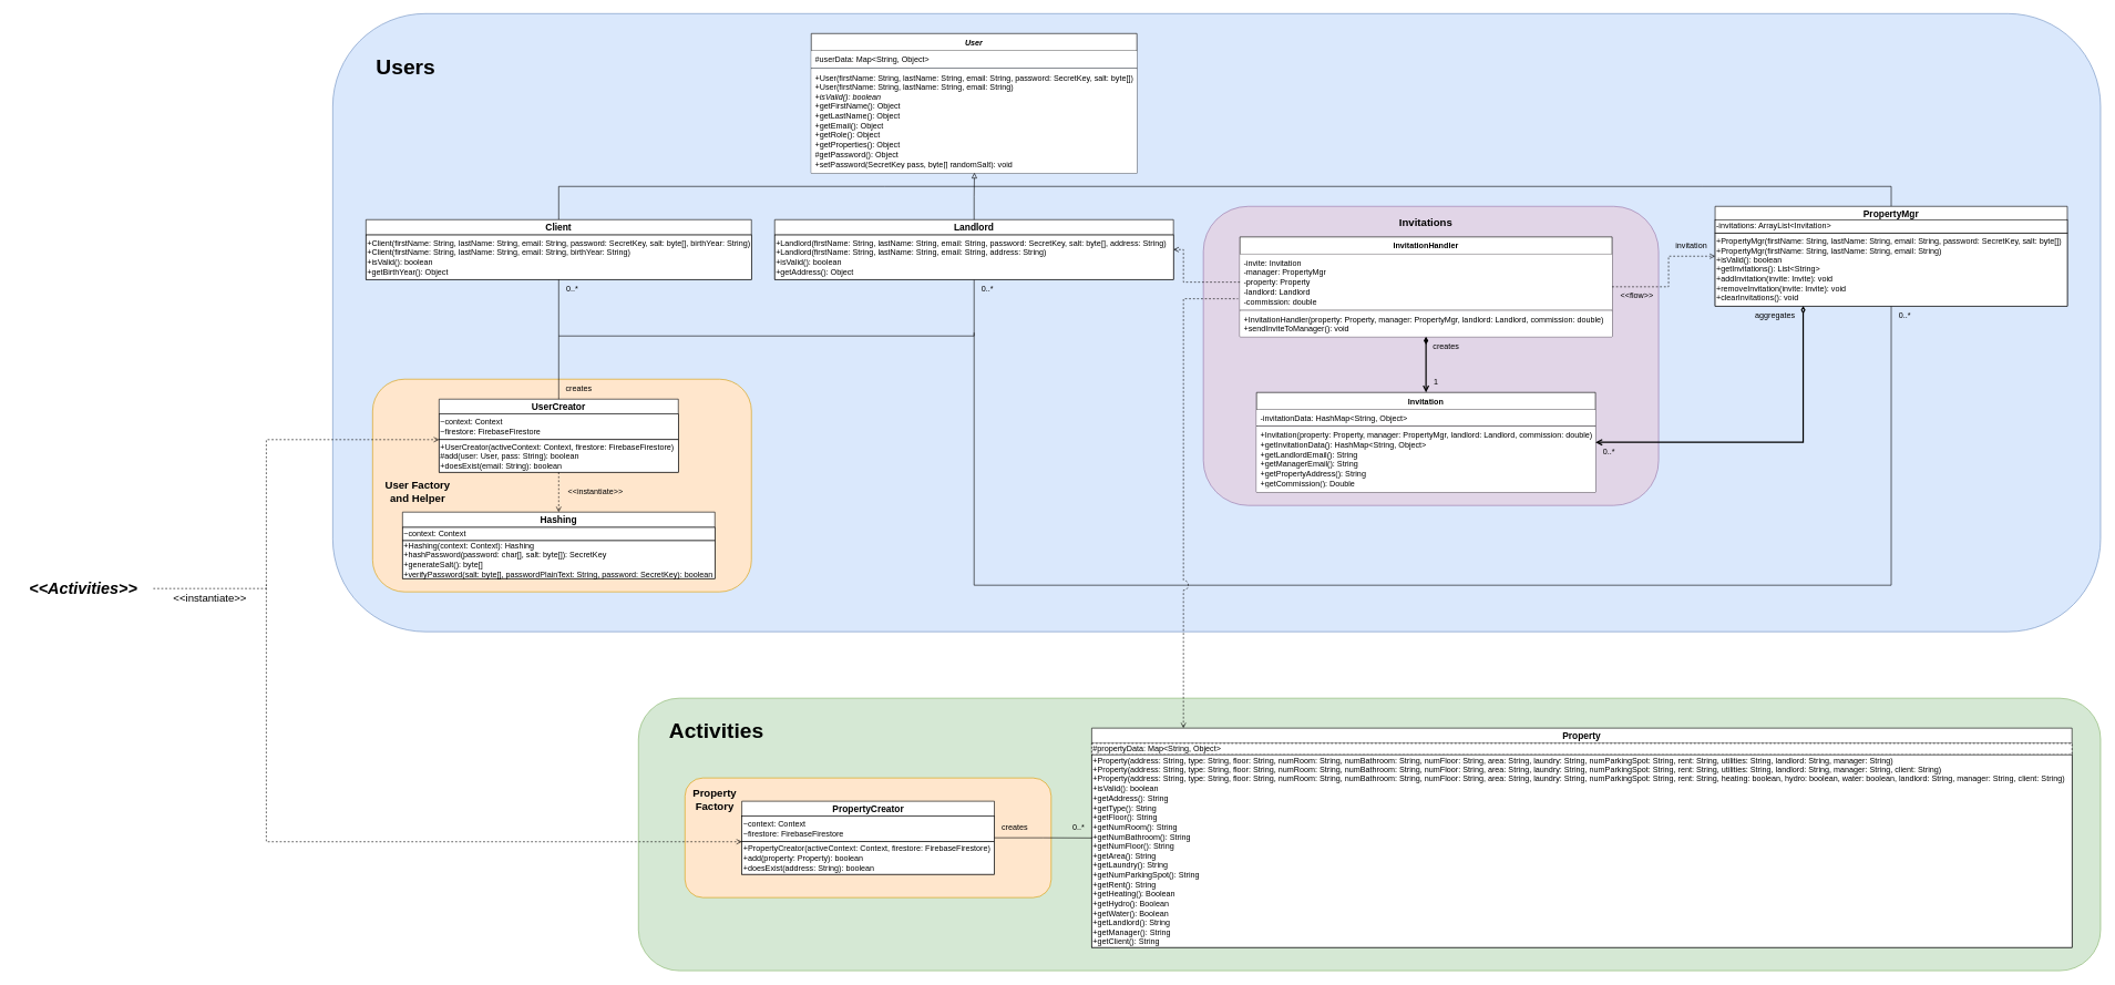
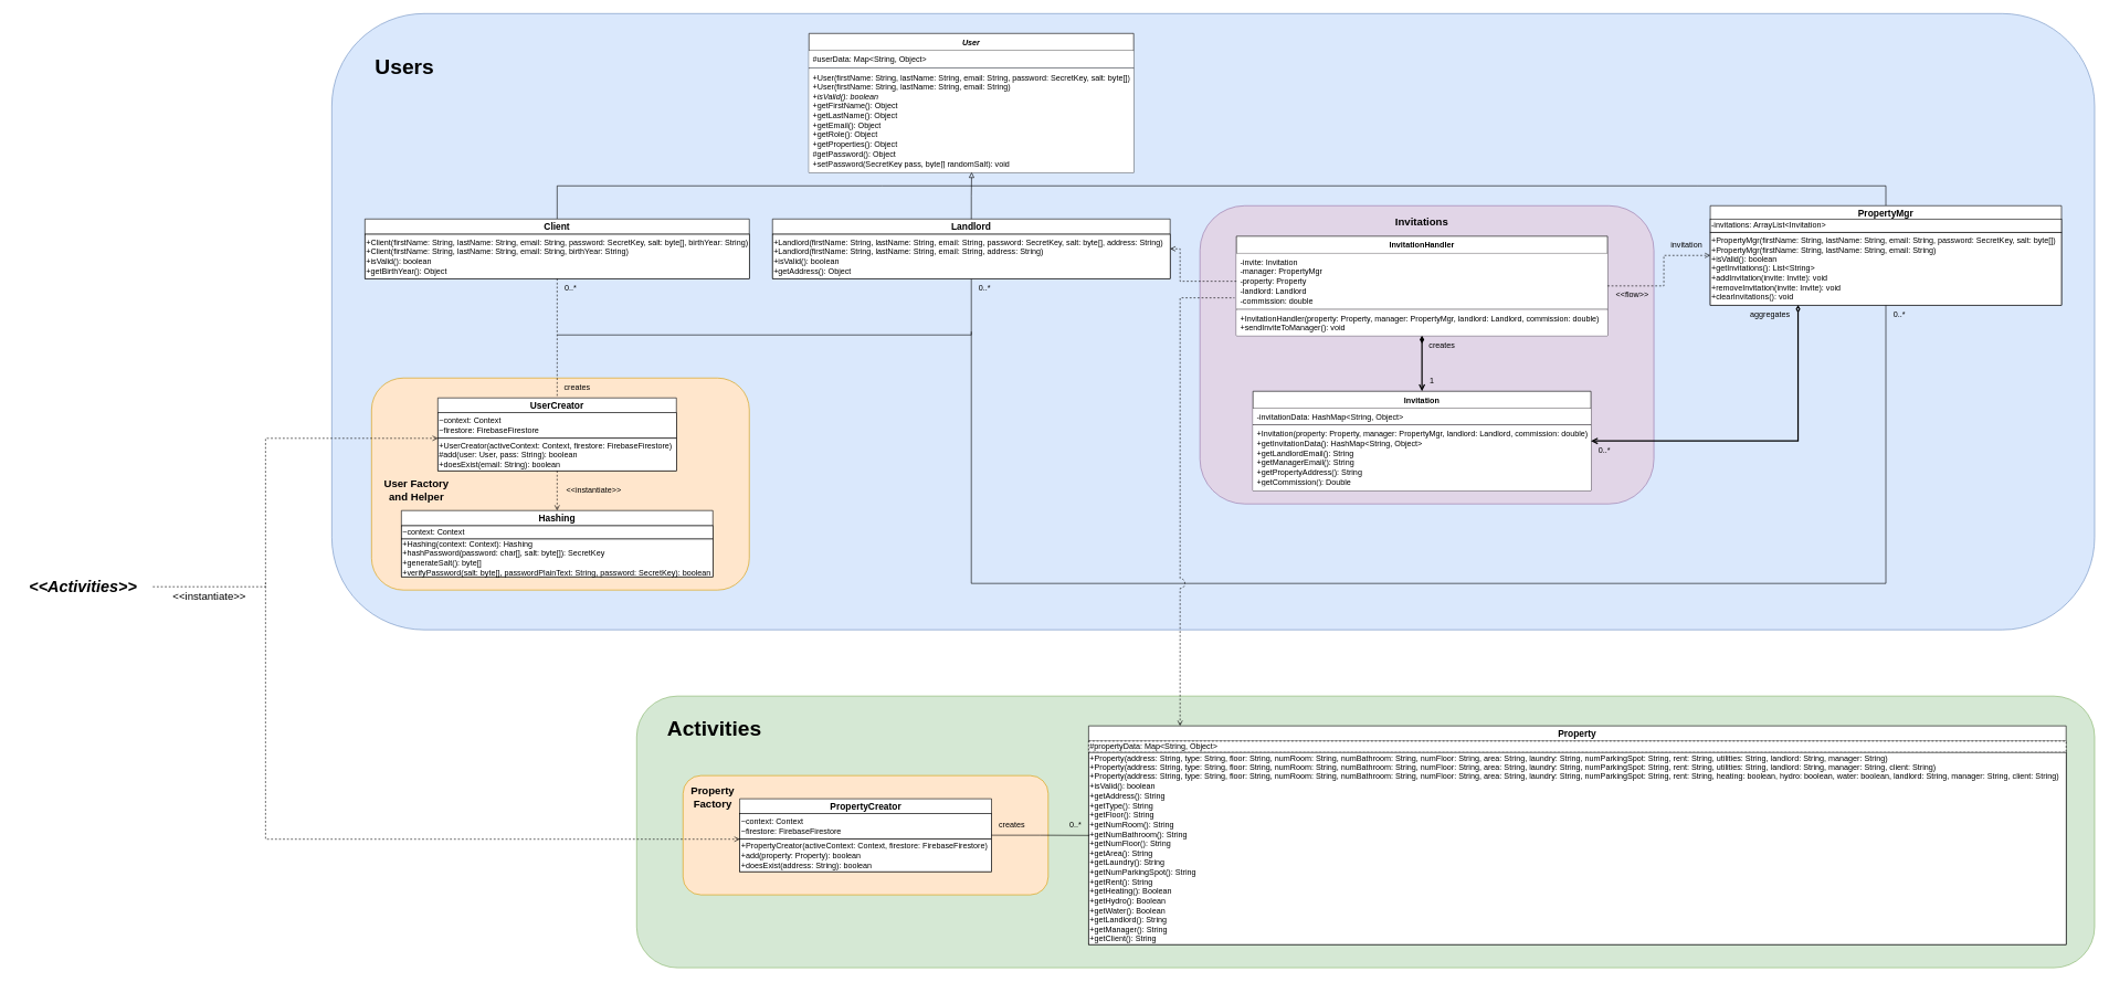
- <mxCell id="61" style="edgeStyle=orthogonalEdgeStyle;rounded=0;orthogonalLoop=1;jettySize=auto;html=1;entryX=0.5;entryY=0;entryDx=0;entryDy=0;endArrow=none;endFill=0;" parent="1" source="5" target="33" edge="1"><mxGeometry relative="1" as="geometry" /></mxCell>
+ <mxCell id="61" style="edgeStyle=orthogonalEdgeStyle;rounded=0;orthogonalLoop=1;jettySize=auto;html=1;entryX=0.5;entryY=0;entryDx=0;entryDy=0;endArrow=none;endFill=0;dashed=1;" parent="1" source="5" target="33" edge="1"><mxGeometry relative="1" as="geometry" /></mxCell>
